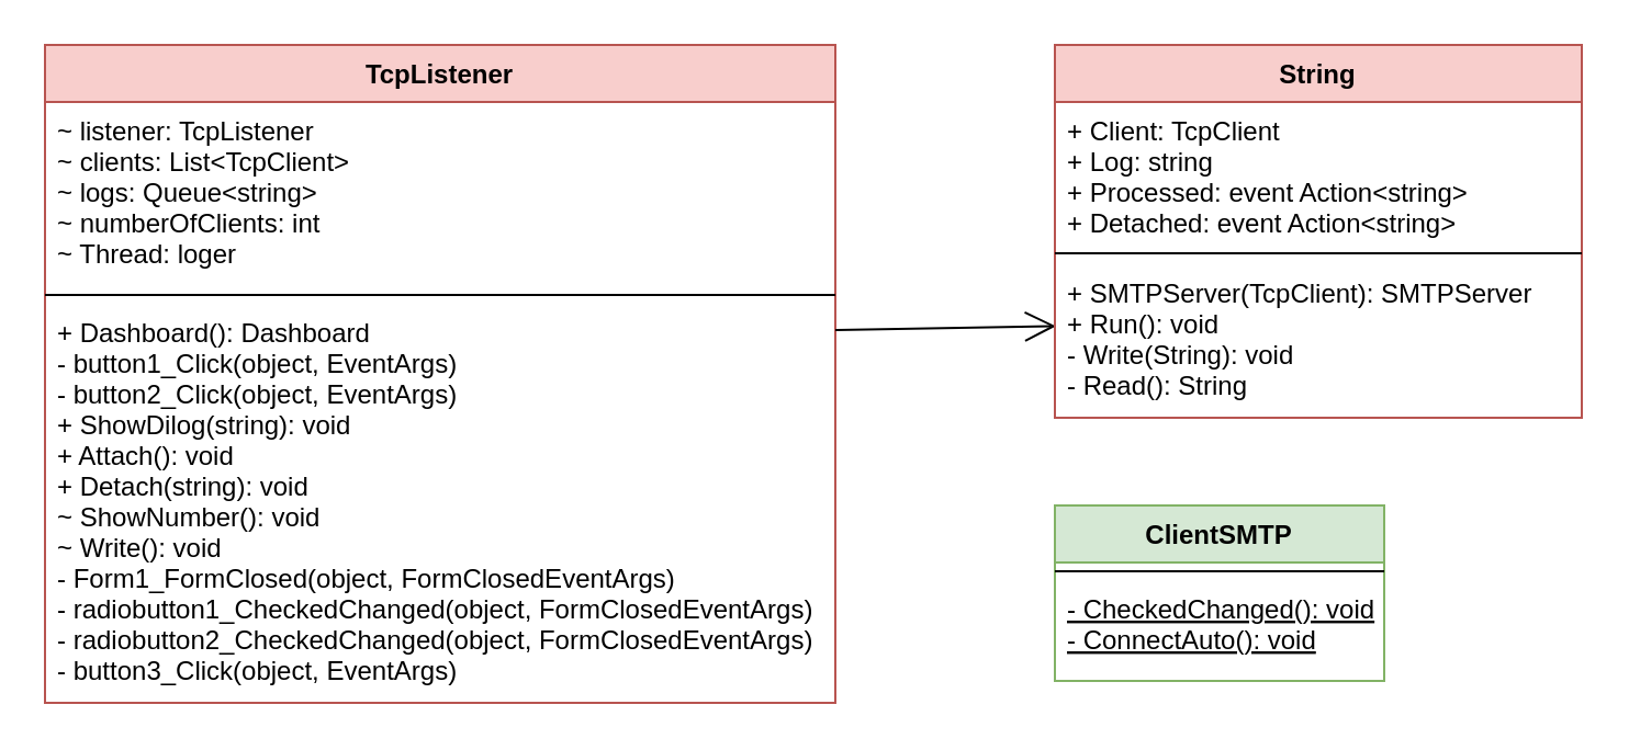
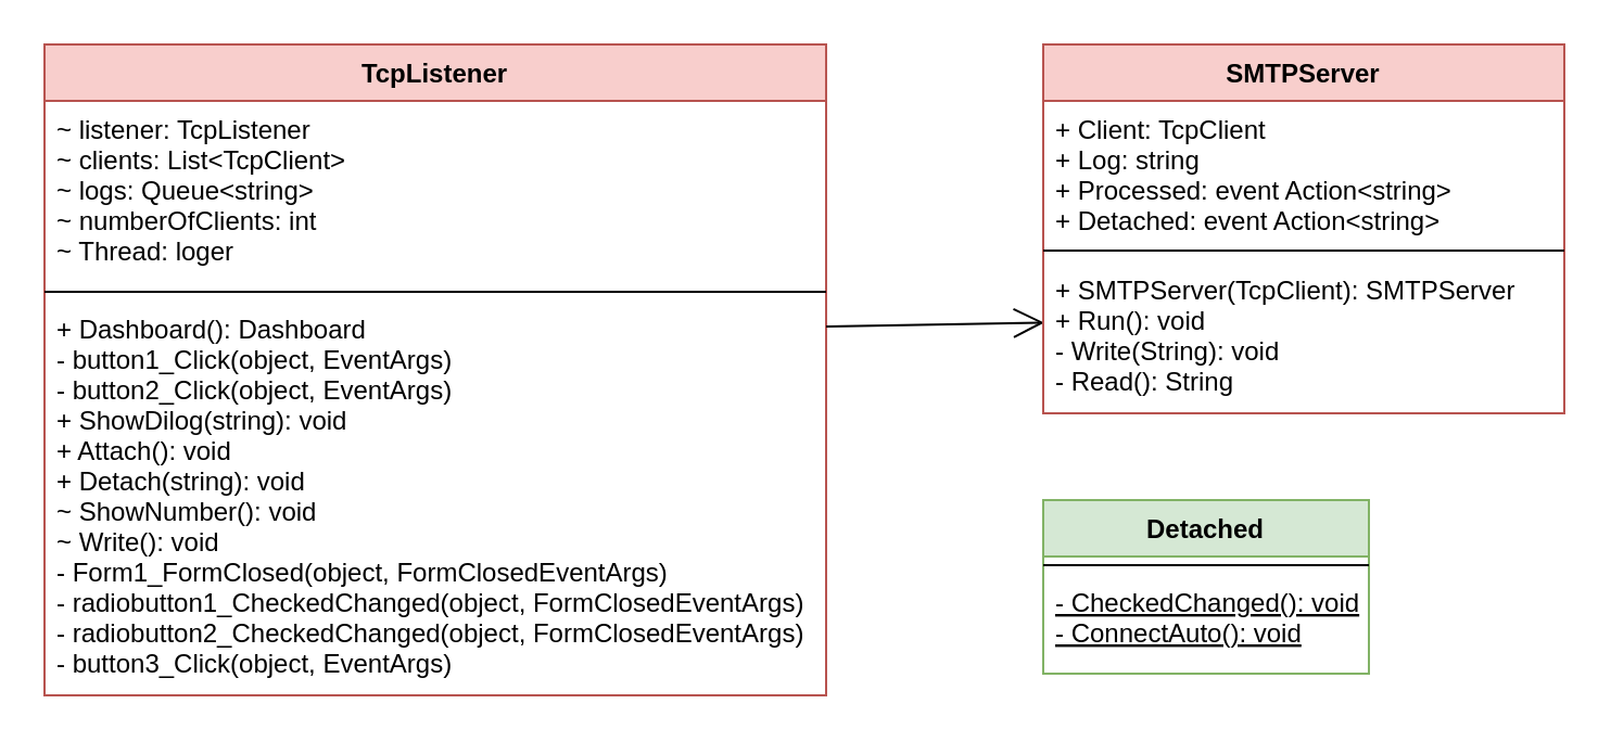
- <mxCell id="7" value="String&#10;" style="swimlane;fontStyle=1;align=center;verticalAlign=top;childLayout=stackLayout;horizontal=1;startSize=26;horizontalStack=0;resizeParent=1;resizeParentMax=0;resizeLast=0;collapsible=1;marginBottom=0;fillColor=#f8cecc;strokeColor=#b85450;" vertex="1" parent="1"><mxGeometry x="480" y="20" width="240" height="170" as="geometry" /></mxCell>
+ <mxCell id="7" value="SMTPServer&#10;" style="swimlane;fontStyle=1;align=center;verticalAlign=top;childLayout=stackLayout;horizontal=1;startSize=26;horizontalStack=0;resizeParent=1;resizeParentMax=0;resizeLast=0;collapsible=1;marginBottom=0;fillColor=#f8cecc;strokeColor=#b85450;" vertex="1" parent="1"><mxGeometry x="480" y="20" width="240" height="170" as="geometry" /></mxCell>
- <mxCell id="11" value="ClientSMTP" style="swimlane;fontStyle=1;align=center;verticalAlign=top;childLayout=stackLayout;horizontal=1;startSize=26;horizontalStack=0;resizeParent=1;resizeParentMax=0;resizeLast=0;collapsible=1;marginBottom=0;fillColor=#d5e8d4;strokeColor=#82b366;" vertex="1" parent="1"><mxGeometry x="480" y="230" width="150" height="80" as="geometry" /></mxCell>
+ <mxCell id="11" value="Detached" style="swimlane;fontStyle=1;align=center;verticalAlign=top;childLayout=stackLayout;horizontal=1;startSize=26;horizontalStack=0;resizeParent=1;resizeParentMax=0;resizeLast=0;collapsible=1;marginBottom=0;fillColor=#d5e8d4;strokeColor=#82b366;" vertex="1" parent="1"><mxGeometry x="480" y="230" width="150" height="80" as="geometry" /></mxCell>
